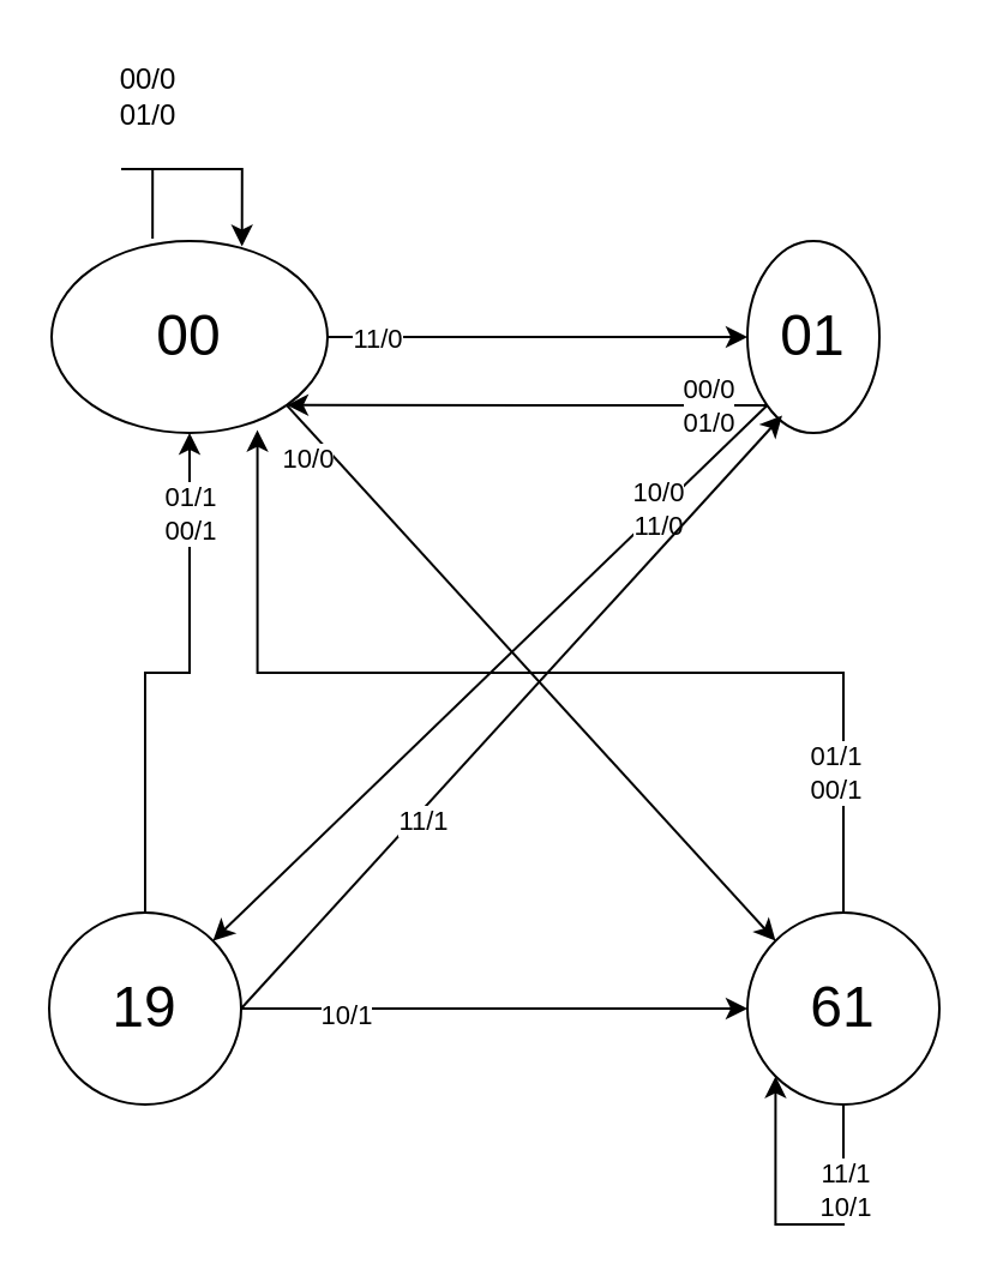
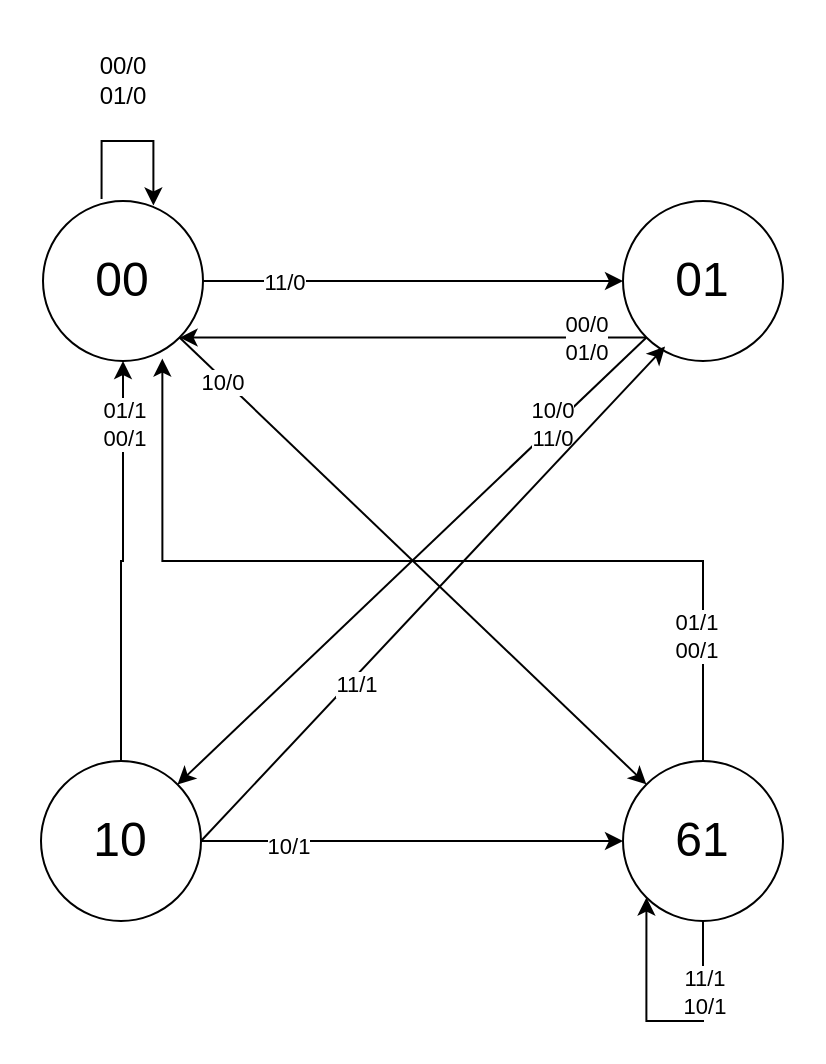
- <mxCell id="7" value="00" style="ellipse;whiteSpace=wrap;html=1;aspect=fixed;fontSize=24;" parent="1" vertex="1"><mxGeometry x="21" y="100" width="115" height="80" as="geometry" /></mxCell>
+ <mxCell id="7" value="00" style="ellipse;whiteSpace=wrap;html=1;aspect=fixed;fontSize=24;" parent="1" vertex="1"><mxGeometry x="21" y="100" width="80" height="80" as="geometry" /></mxCell>
- <mxCell id="12" value="01" style="ellipse;whiteSpace=wrap;html=1;aspect=fixed;fontSize=24;" parent="1" vertex="1"><mxGeometry x="311" y="100" width="55" height="80" as="geometry" /></mxCell>
+ <mxCell id="12" value="01" style="ellipse;whiteSpace=wrap;html=1;aspect=fixed;fontSize=24;" parent="1" vertex="1"><mxGeometry x="311" y="100" width="80" height="80" as="geometry" /></mxCell>
- <mxCell id="17" value="19" style="ellipse;whiteSpace=wrap;html=1;aspect=fixed;fontSize=24;" parent="1" vertex="1"><mxGeometry x="20" y="380" width="80" height="80" as="geometry" /></mxCell>
+ <mxCell id="17" value="10" style="ellipse;whiteSpace=wrap;html=1;aspect=fixed;fontSize=24;" parent="1" vertex="1"><mxGeometry x="20" y="380" width="80" height="80" as="geometry" /></mxCell>
